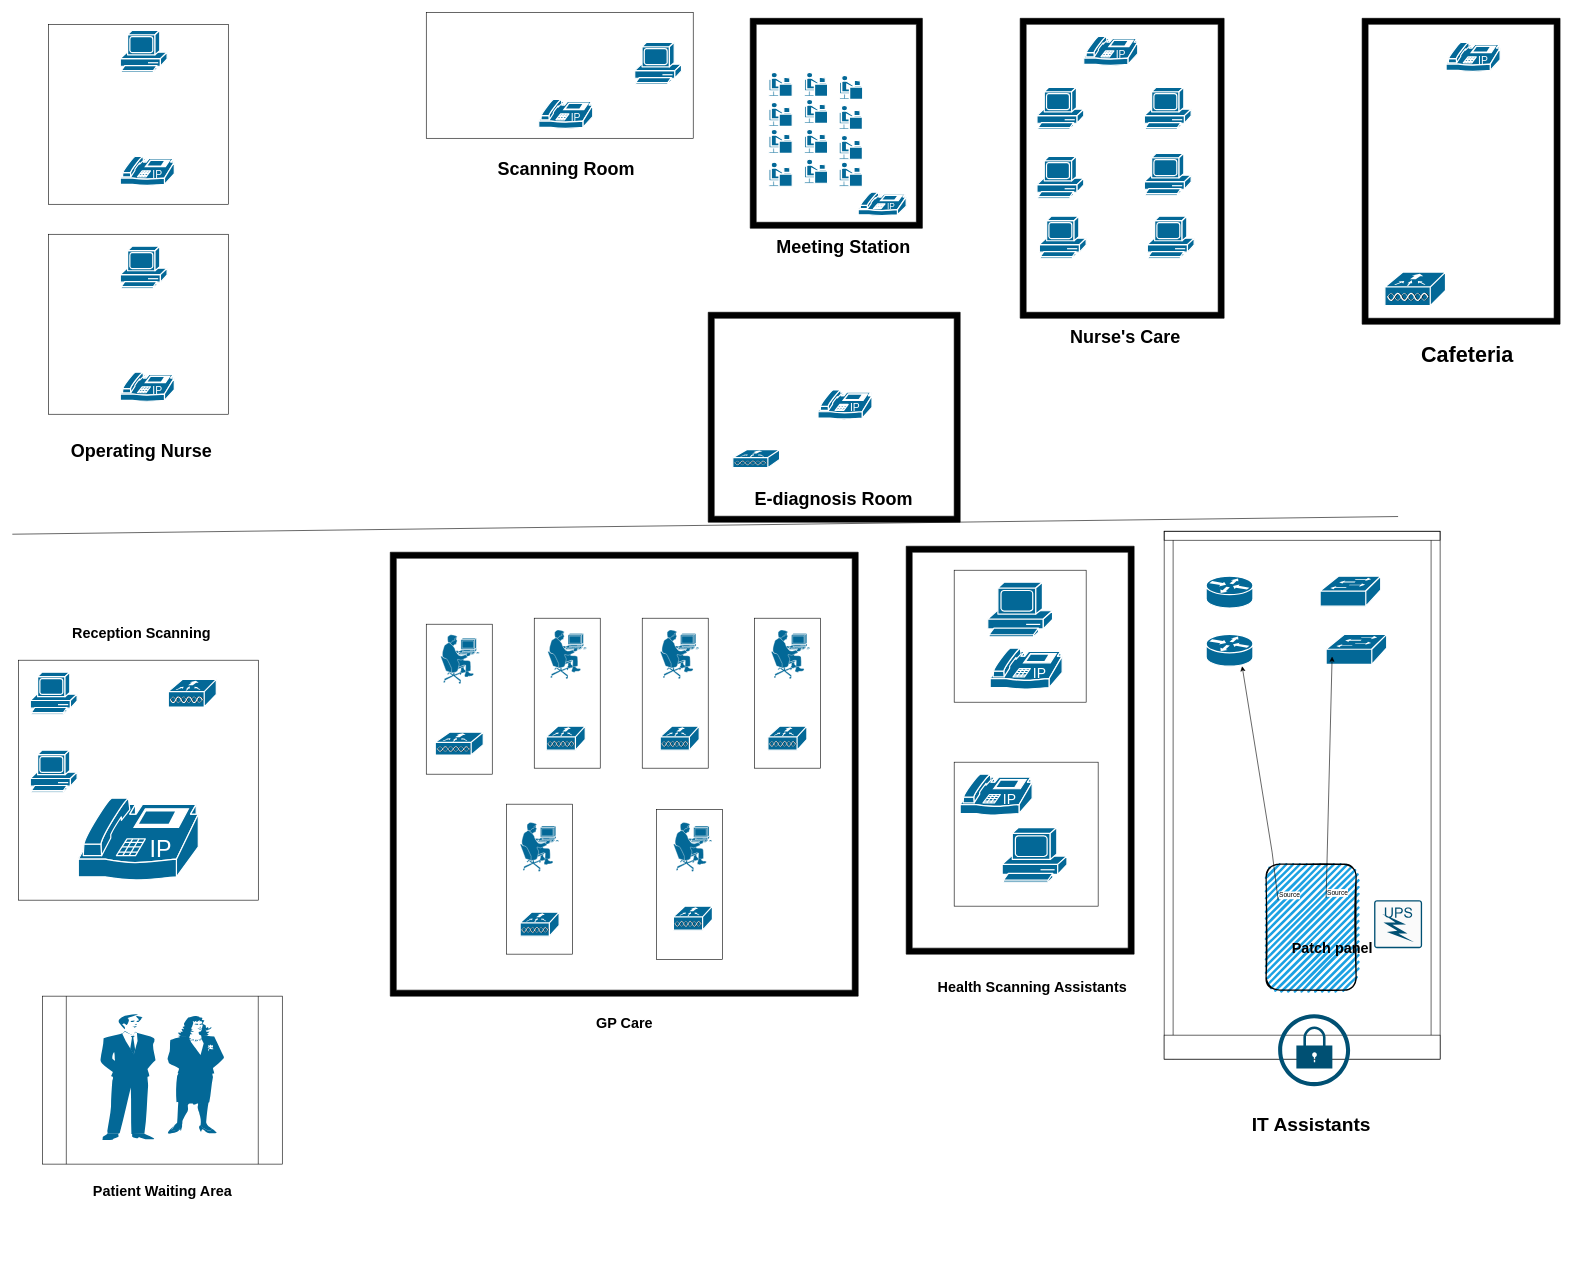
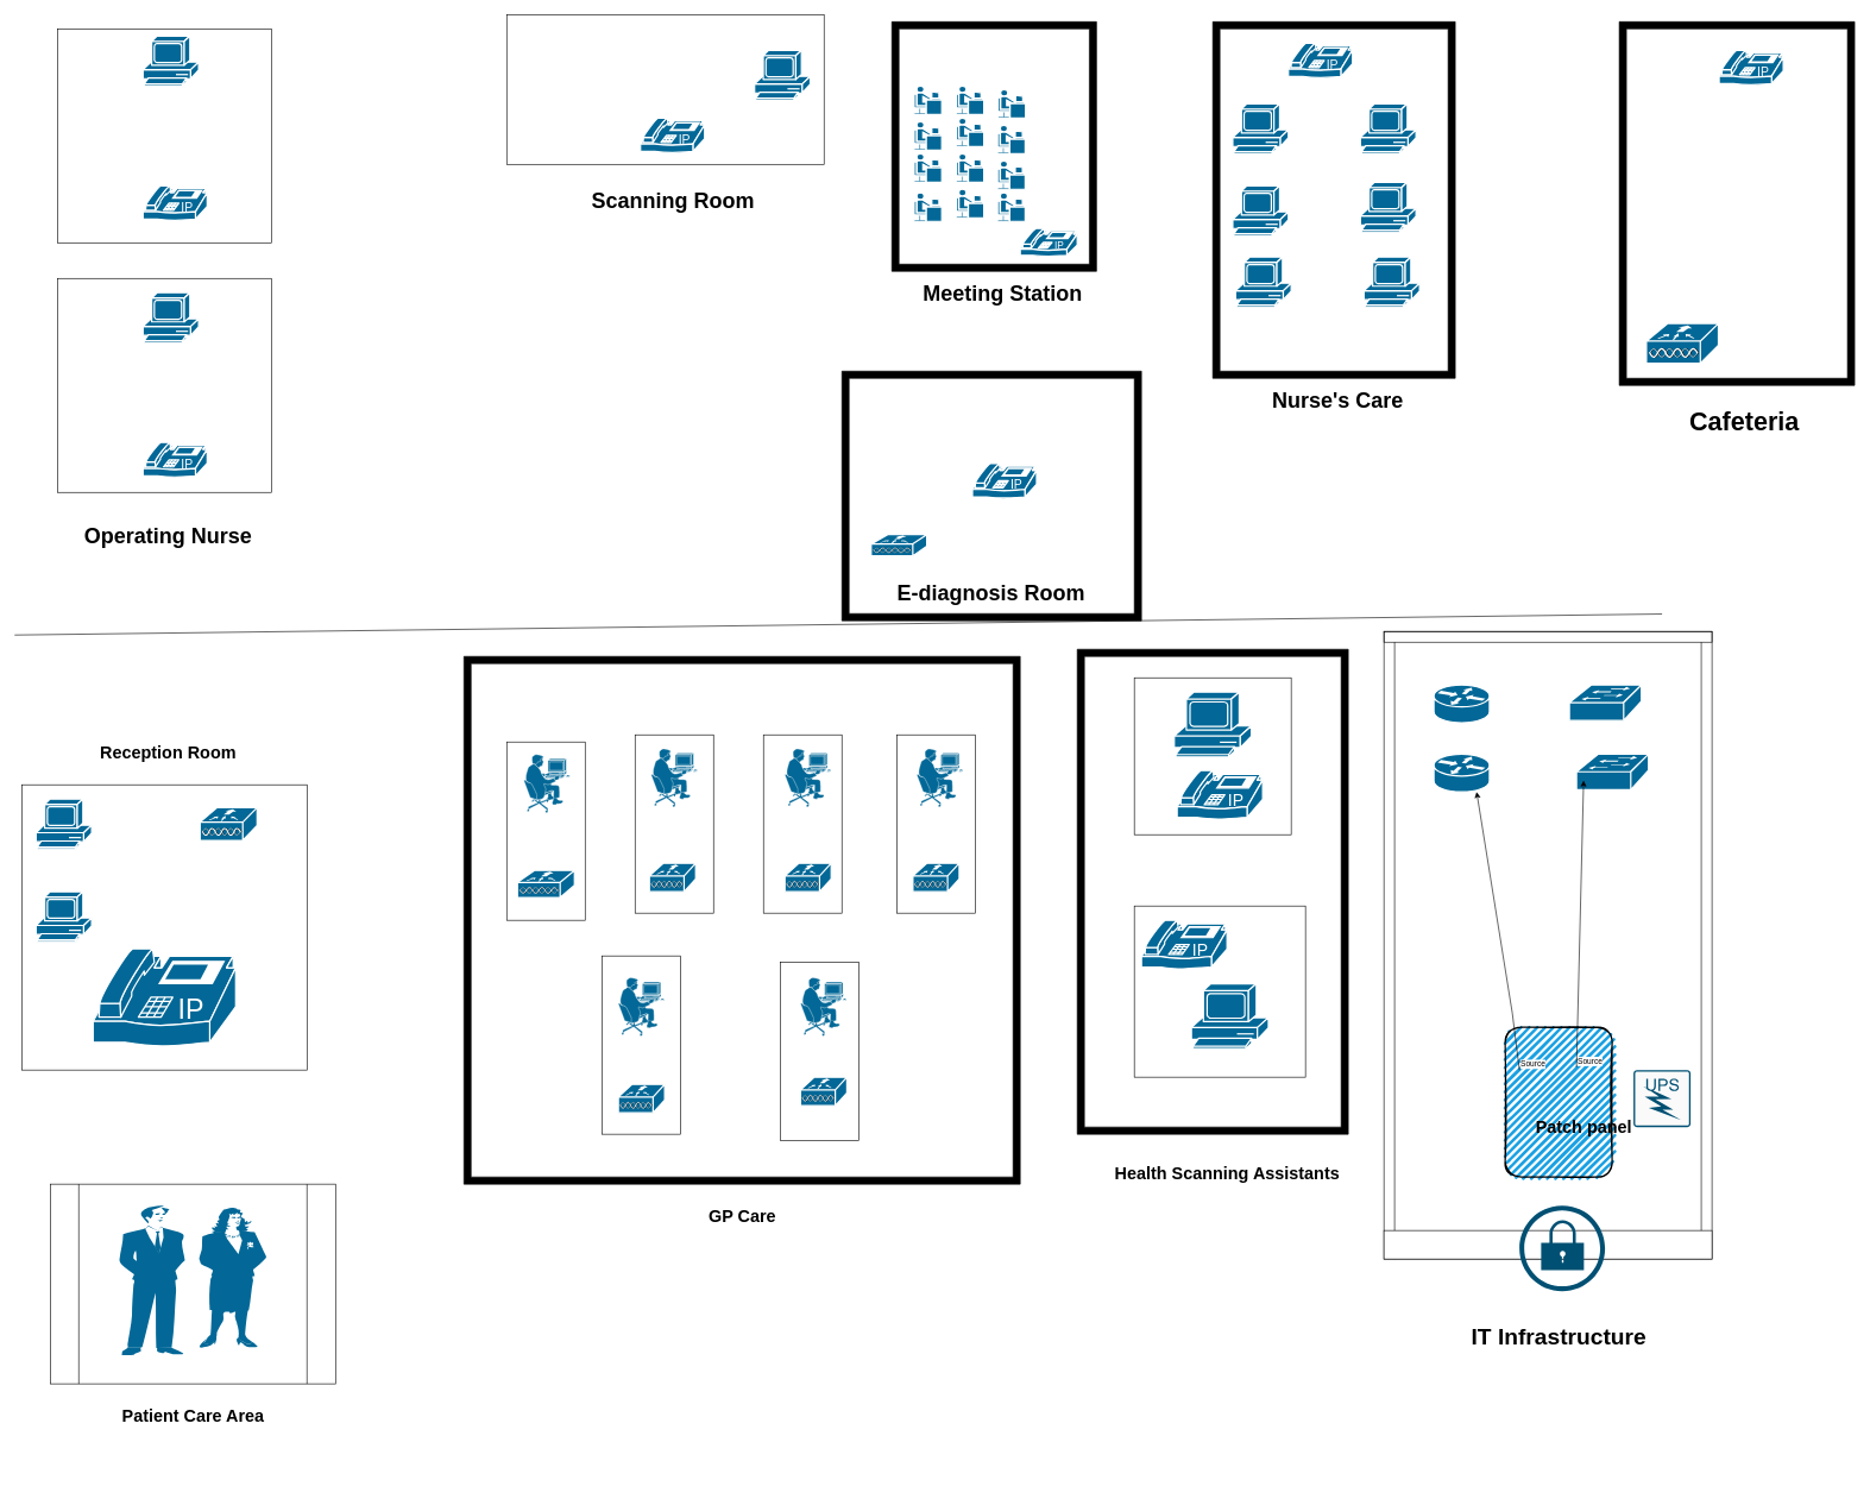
- <mxCell id="50" value="Reception Scanning" style="text;strokeColor=none;fillColor=none;html=1;fontSize=24;fontStyle=1;verticalAlign=middle;align=center;" vertex="1" parent="1"><mxGeometry x="70" y="940" width="330" height="230" as="geometry" /></mxCell>
+ <mxCell id="50" value="Reception Room" style="text;strokeColor=none;fillColor=none;html=1;fontSize=24;fontStyle=1;verticalAlign=middle;align=center;" vertex="1" parent="1"><mxGeometry x="70" y="940" width="330" height="230" as="geometry" /></mxCell>
- <mxCell id="54" value="&lt;font style=&quot;font-size: 32px;&quot;&gt;IT Assistants&lt;/font&gt;" style="text;strokeColor=none;fillColor=none;html=1;fontSize=24;fontStyle=1;verticalAlign=middle;align=center;" vertex="1" parent="1"><mxGeometry x="1985" y="1720" width="400" height="310" as="geometry" /></mxCell>
+ <mxCell id="54" value="&lt;font style=&quot;font-size: 32px;&quot;&gt;IT Infrastructure&lt;/font&gt;" style="text;strokeColor=none;fillColor=none;html=1;fontSize=24;fontStyle=1;verticalAlign=middle;align=center;" vertex="1" parent="1"><mxGeometry x="1985" y="1720" width="400" height="310" as="geometry" /></mxCell>
- <mxCell id="49" value="Patient Waiting Area" style="text;strokeColor=none;fillColor=none;html=1;fontSize=24;fontStyle=1;verticalAlign=middle;align=center;" vertex="1" parent="1"><mxGeometry x="90" y="1890" width="360" height="190" as="geometry" /></mxCell>
+ <mxCell id="49" value="Patient Care Area" style="text;strokeColor=none;fillColor=none;html=1;fontSize=24;fontStyle=1;verticalAlign=middle;align=center;" vertex="1" parent="1"><mxGeometry x="90" y="1890" width="360" height="190" as="geometry" /></mxCell>
